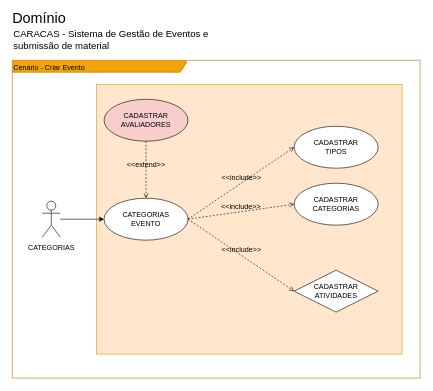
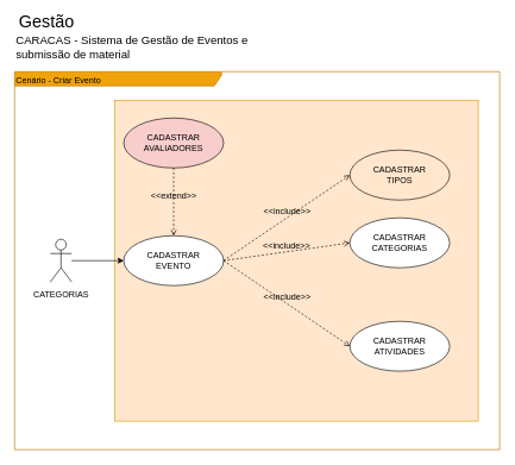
- <mxCell id="4" value="Domínio" style="text;html=1;strokeColor=none;fillColor=none;align=center;verticalAlign=middle;whiteSpace=wrap;rounded=0;fontSize=24;fontColor=#000000;" vertex="1" parent="1"><mxGeometry x="20" y="20" width="90" height="20" as="geometry" /></mxCell>
+ <mxCell id="4" value="Gestão" style="text;html=1;strokeColor=none;fillColor=none;align=center;verticalAlign=middle;whiteSpace=wrap;rounded=0;fontSize=24;fontColor=#000000;" vertex="1" parent="1"><mxGeometry x="20" y="20" width="90" height="20" as="geometry" /></mxCell>
- <mxCell id="9" value="&lt;font color=&quot;#000000&quot;&gt;CADASTRAR &lt;br&gt;TIPOS&lt;/font&gt;" style="ellipse;whiteSpace=wrap;html=1;fontSize=12;align=center;strokeColor=#000000;fillColor=#FFFFFF;" vertex="1" parent="1"><mxGeometry x="490" y="210" width="140" height="70" as="geometry" /></mxCell>
+ <mxCell id="9" value="&lt;font color=&quot;#000000&quot;&gt;CADASTRAR &lt;br&gt;TIPOS&lt;/font&gt;" style="ellipse;whiteSpace=wrap;html=1;fontSize=12;align=center;strokeColor=#000000;fillColor=#ffe6cc;" vertex="1" parent="1"><mxGeometry x="490" y="210" width="140" height="70" as="geometry" /></mxCell>
- <mxCell id="8" value="&lt;font color=&quot;#000000&quot;&gt;CATEGORIAS &lt;br&gt;EVENTO&lt;/font&gt;" style="ellipse;whiteSpace=wrap;html=1;fontSize=12;align=center;strokeWidth=1;strokeColor=#000000;fillColor=#FFFFFF;" vertex="1" parent="1"><mxGeometry x="173" y="330" width="140" height="70" as="geometry" /></mxCell>
+ <mxCell id="8" value="&lt;font color=&quot;#000000&quot;&gt;CADASTRAR &lt;br&gt;EVENTO&lt;/font&gt;" style="ellipse;whiteSpace=wrap;html=1;fontSize=12;align=center;strokeWidth=1;strokeColor=#000000;fillColor=#FFFFFF;" vertex="1" parent="1"><mxGeometry x="173" y="330" width="140" height="70" as="geometry" /></mxCell>
- <mxCell id="11" value="&lt;font color=&quot;#000000&quot;&gt;CADASTRAR &lt;br&gt;ATIVIDADES&lt;/font&gt;" style="rhombus;whiteSpace=wrap;html=1;fontSize=12;align=center;strokeColor=#000000;fillColor=#FFFFFF;" vertex="1" parent="1"><mxGeometry x="490" y="450" width="140" height="70" as="geometry" /></mxCell>
+ <mxCell id="11" value="&lt;font color=&quot;#000000&quot;&gt;CADASTRAR &lt;br&gt;ATIVIDADES&lt;/font&gt;" style="ellipse;whiteSpace=wrap;html=1;fontSize=12;align=center;strokeColor=#000000;fillColor=#FFFFFF;" vertex="1" parent="1"><mxGeometry x="490" y="450" width="140" height="70" as="geometry" /></mxCell>
